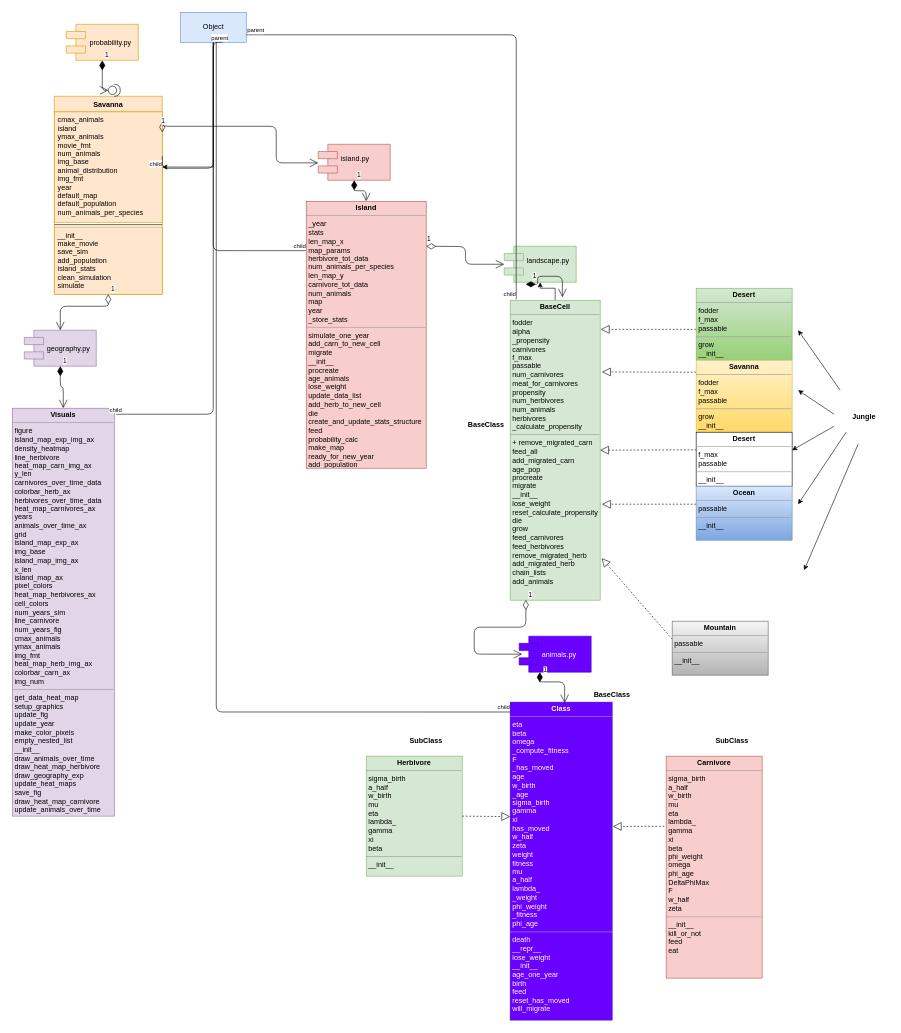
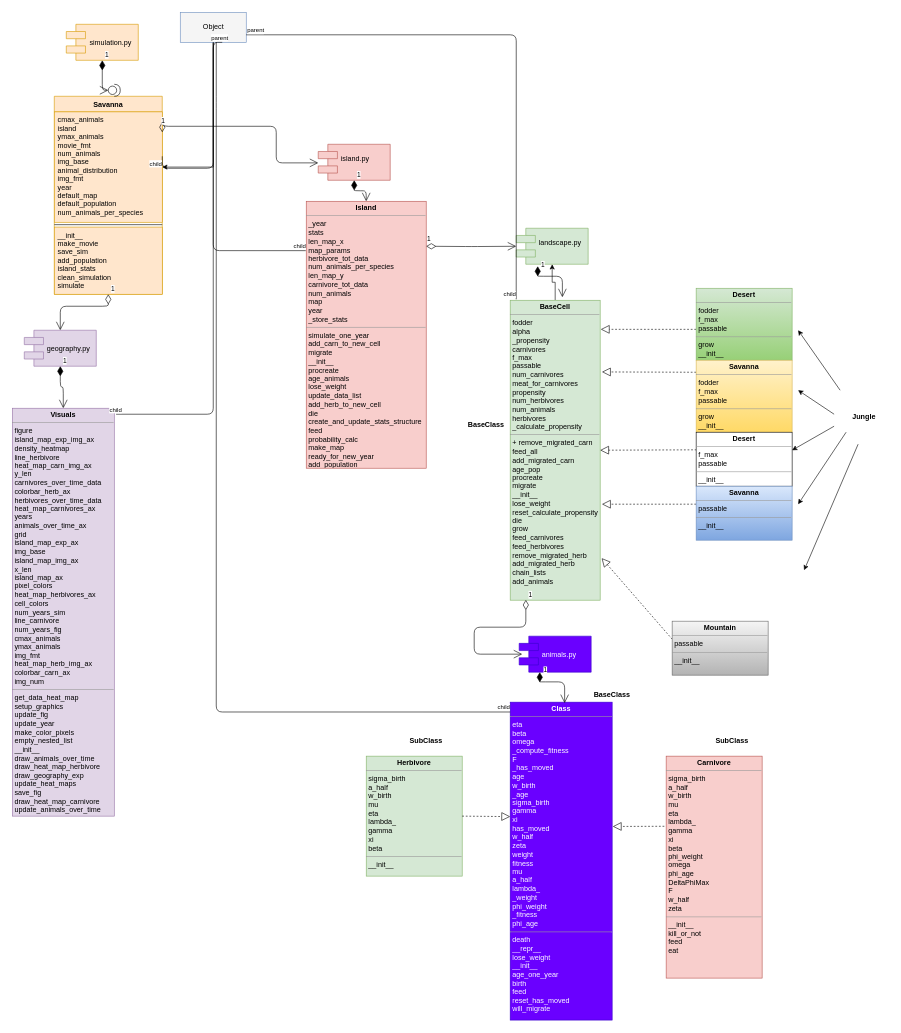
- <mxCell id="8" value="Object" style="html=1;fillColor=#dae8fc;strokeColor=#6c8ebf;" vertex="1" parent="1"><mxGeometry x="300" width="110" height="50" as="geometry" y="20" /></mxCell>
+ <mxCell id="8" value="Object" style="html=1;fillColor=#f5f5f5;strokeColor=#6c8ebf;" vertex="1" parent="1"><mxGeometry x="300" width="110" height="50" as="geometry" y="20" /></mxCell>
- <mxCell id="2" value="probability.py" style="shape=component;align=left;spacingLeft=37;fillColor=#ffe6cc;strokeColor=#d79b00;" vertex="1" parent="1"><mxGeometry x="110" y="40" width="120" height="60" as="geometry" /></mxCell>
+ <mxCell id="2" value="simulation.py" style="shape=component;align=left;spacingLeft=37;fillColor=#ffe6cc;strokeColor=#d79b00;" vertex="1" parent="1"><mxGeometry x="110" y="40" width="120" height="60" as="geometry" /></mxCell>
- <mxCell id="26" value="landscape.py&#10;" style="shape=component;align=left;spacingLeft=36;fillColor=#d5e8d4;strokeColor=#82b366;" vertex="1" parent="1"><mxGeometry x="840" y="410" width="120" height="60" as="geometry" /></mxCell>
+ <mxCell id="26" value="landscape.py&#10;" style="shape=component;align=left;spacingLeft=36;fillColor=#d5e8d4;strokeColor=#82b366;" vertex="1" parent="1"><mxGeometry x="860" y="380" width="120" height="60" as="geometry" /></mxCell>
- <mxCell id="42" value="&lt;p style=&quot;margin: 0px ; margin-top: 4px ; text-align: center&quot;&gt;&lt;b&gt;Ocean&lt;/b&gt;&lt;/p&gt;&lt;hr size=&quot;1&quot;&gt;&lt;p style=&quot;margin: 0px ; margin-left: 4px&quot;&gt;passable&lt;/p&gt;&lt;hr size=&quot;1&quot;&gt;&lt;p style=&quot;margin: 0px ; margin-left: 4px&quot;&gt;__init__&lt;/p&gt;" style="verticalAlign=top;align=left;overflow=fill;fontSize=12;fontFamily=Helvetica;html=1;fillColor=#dae8fc;strokeColor=#6c8ebf;gradientColor=#7ea6e0;" vertex="1" parent="1"><mxGeometry x="1160" y="810" width="160" height="90" as="geometry" /></mxCell>
+ <mxCell id="42" value="&lt;p style=&quot;margin: 0px ; margin-top: 4px ; text-align: center&quot;&gt;&lt;b&gt;Savanna&lt;/b&gt;&lt;/p&gt;&lt;hr size=&quot;1&quot;&gt;&lt;p style=&quot;margin: 0px ; margin-left: 4px&quot;&gt;passable&lt;/p&gt;&lt;hr size=&quot;1&quot;&gt;&lt;p style=&quot;margin: 0px ; margin-left: 4px&quot;&gt;__init__&lt;/p&gt;" style="verticalAlign=top;align=left;overflow=fill;fontSize=12;fontFamily=Helvetica;html=1;fillColor=#dae8fc;strokeColor=#6c8ebf;gradientColor=#7ea6e0;" vertex="1" parent="1"><mxGeometry x="1160" y="810" width="160" height="90" as="geometry" /></mxCell>
